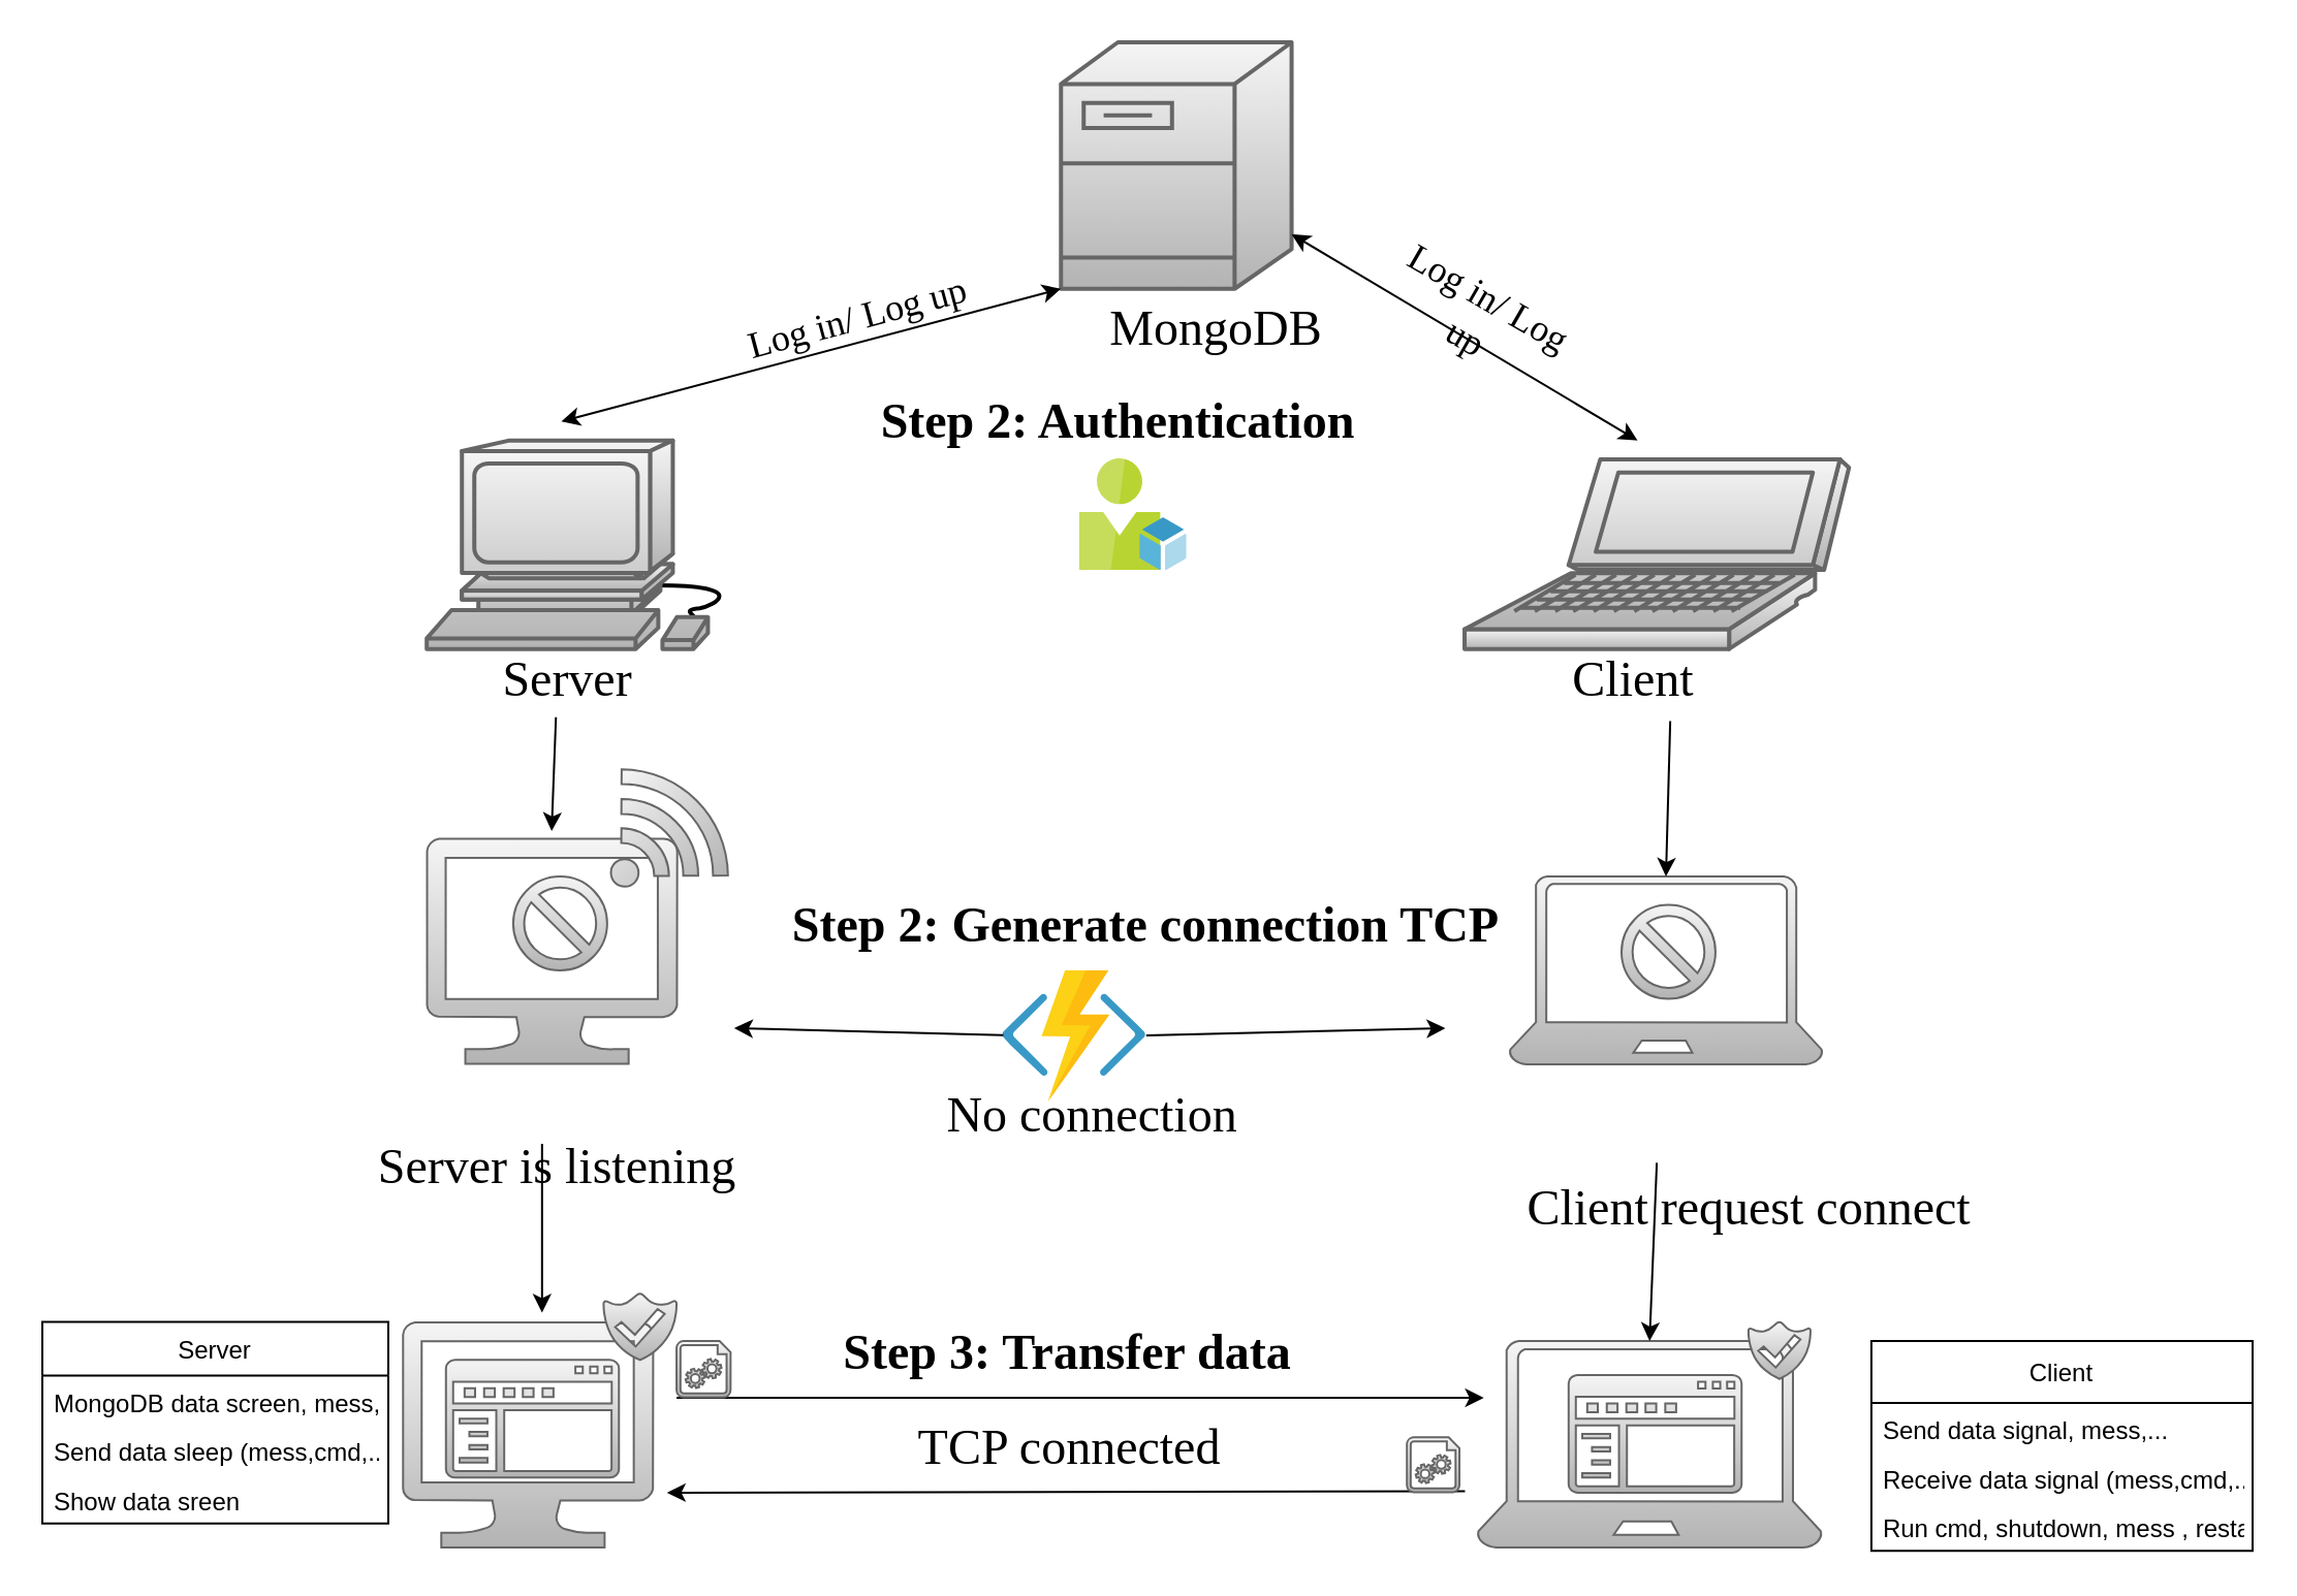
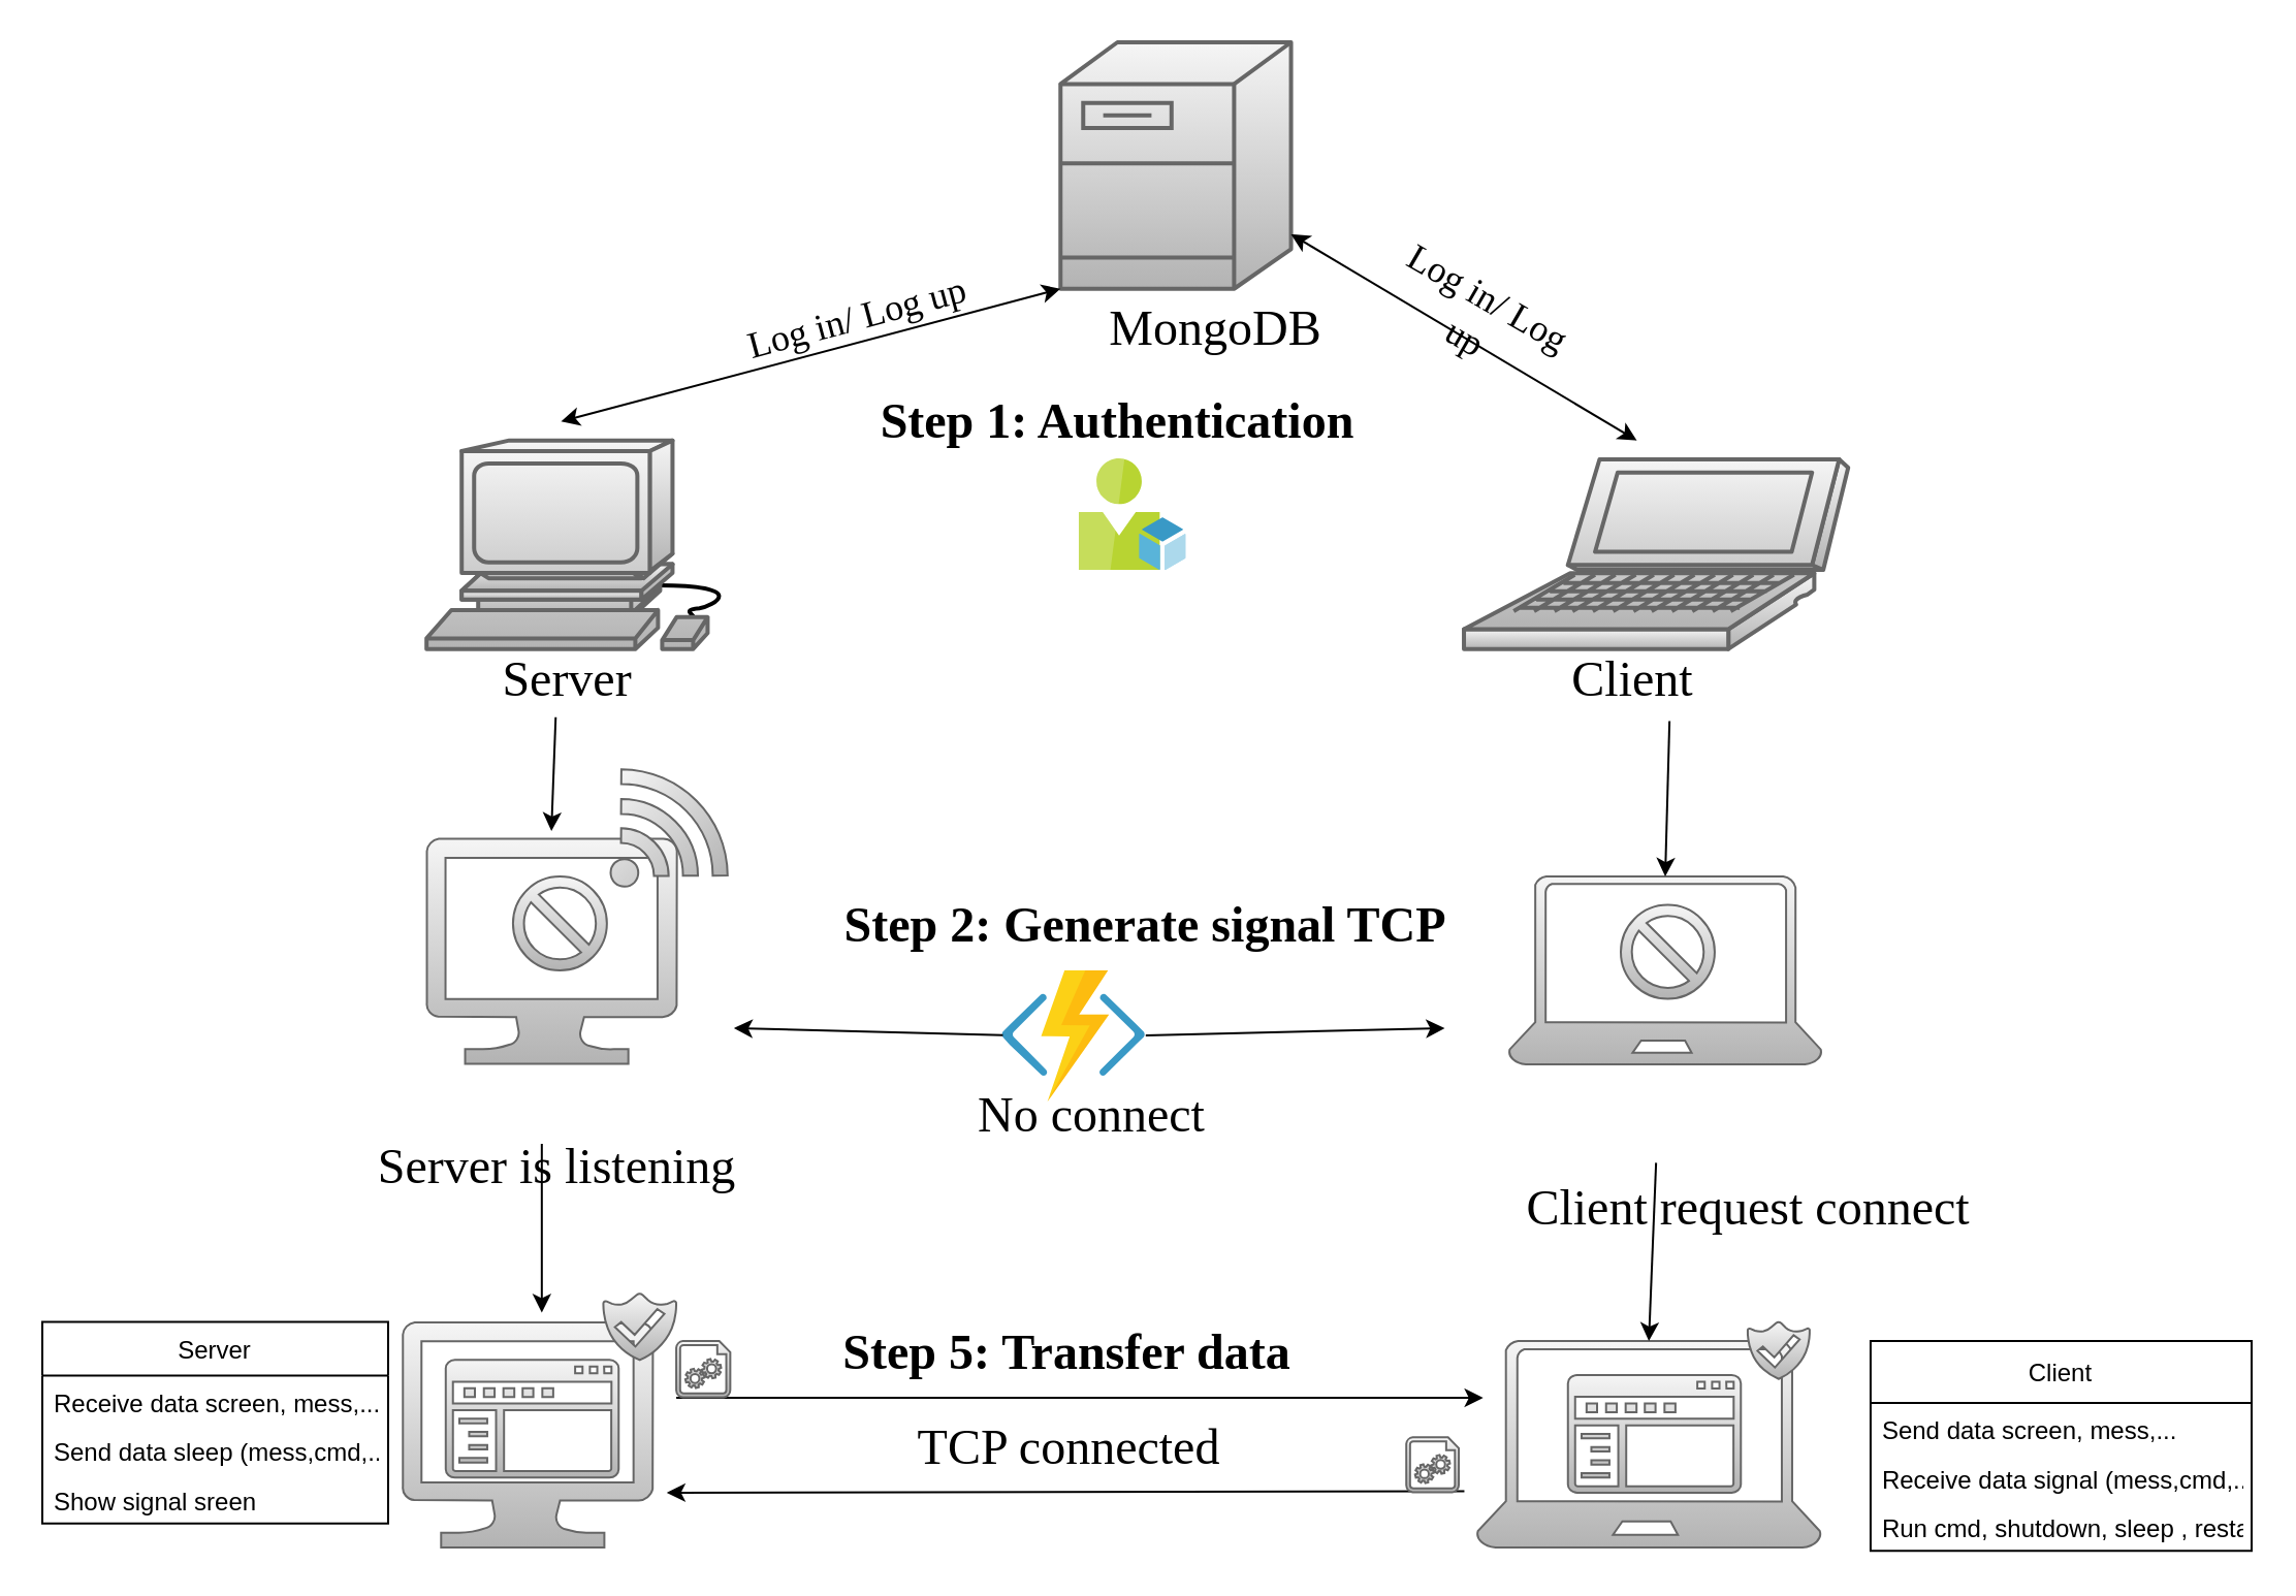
- <mxCell id="13" value="&lt;div align=&quot;center&quot;&gt;&lt;b&gt;&lt;font style=&quot;font-size: 24px&quot; face=&quot;Times New Roman&quot;&gt;Step 2: Authentication&lt;/font&gt;&lt;/b&gt;&lt;/div&gt;" style="text;html=1;strokeColor=none;fillColor=none;align=center;verticalAlign=middle;whiteSpace=wrap;rounded=0;" vertex="1" parent="2"><mxGeometry x="400.087" y="174.465" width="241.913" height="18.365" as="geometry" /></mxCell>
+ <mxCell id="13" value="&lt;div align=&quot;center&quot;&gt;&lt;b&gt;&lt;font style=&quot;font-size: 24px&quot; face=&quot;Times New Roman&quot;&gt;Step 1: Authentication&lt;/font&gt;&lt;/b&gt;&lt;/div&gt;" style="text;html=1;strokeColor=none;fillColor=none;align=center;verticalAlign=middle;whiteSpace=wrap;rounded=0;" vertex="1" parent="2"><mxGeometry x="400.087" y="174.465" width="241.913" height="18.365" as="geometry" /></mxCell>
- <mxCell id="17" value="&lt;b&gt;&lt;font style=&quot;font-size: 24px&quot; face=&quot;Times New Roman&quot;&gt;Step 2: Generate connection TCP&lt;/font&gt;&lt;/b&gt;" style="text;html=1;align=center;verticalAlign=middle;resizable=0;points=[];autosize=1;strokeColor=none;" vertex="1" parent="2"><mxGeometry x="353.565" y="413.208" width="360" height="30" as="geometry" /></mxCell>
+ <mxCell id="17" value="&lt;b&gt;&lt;font style=&quot;font-size: 24px&quot; face=&quot;Times New Roman&quot;&gt;Step 2: Generate signal TCP&lt;/font&gt;&lt;/b&gt;" style="text;html=1;align=center;verticalAlign=middle;resizable=0;points=[];autosize=1;strokeColor=none;" vertex="1" parent="2"><mxGeometry x="353.565" y="413.208" width="360" height="30" as="geometry" /></mxCell>
- <mxCell id="26" value="&lt;font style=&quot;font-size: 24px&quot; face=&quot;Times New Roman&quot;&gt;No connection&lt;/font&gt;" style="text;html=1;align=center;verticalAlign=middle;resizable=0;points=[];autosize=1;strokeColor=none;" vertex="1" parent="2"><mxGeometry x="428" y="505.031" width="160" height="30" as="geometry" /></mxCell>
+ <mxCell id="26" value="&lt;font style=&quot;font-size: 24px&quot; face=&quot;Times New Roman&quot;&gt;No connect&lt;/font&gt;" style="text;html=1;align=center;verticalAlign=middle;resizable=0;points=[];autosize=1;strokeColor=none;" vertex="1" parent="2"><mxGeometry x="428" y="505.031" width="160" height="30" as="geometry" /></mxCell>
- <mxCell id="36" value="&lt;font style=&quot;font-size: 24px&quot; face=&quot;Times New Roman&quot;&gt;&lt;b&gt;&lt;font style=&quot;font-size: 24px&quot;&gt;Step 3: Transfer data&lt;/font&gt;&lt;/b&gt;&lt;/font&gt;" style="text;html=1;align=center;verticalAlign=middle;resizable=0;points=[];autosize=1;strokeColor=none;" vertex="1" parent="2"><mxGeometry x="381.478" y="619.811" width="230" height="30" as="geometry" /></mxCell>
+ <mxCell id="36" value="&lt;font style=&quot;font-size: 24px&quot; face=&quot;Times New Roman&quot;&gt;&lt;b&gt;&lt;font style=&quot;font-size: 24px&quot;&gt;Step 5: Transfer data&lt;/font&gt;&lt;/b&gt;&lt;/font&gt;" style="text;html=1;align=center;verticalAlign=middle;resizable=0;points=[];autosize=1;strokeColor=none;" vertex="1" parent="2"><mxGeometry x="381.478" y="619.811" width="230" height="30" as="geometry" /></mxCell>
- <mxCell id="40" value="MongoDB data screen, mess,..." style="text;strokeColor=none;fillColor=none;align=left;verticalAlign=top;spacingLeft=4;spacingRight=4;overflow=hidden;rotatable=0;points=[[0,0.5],[1,0.5]];portConstraint=eastwest;" vertex="1" parent="39"><mxGeometry y="26" width="167.478" height="23.874" as="geometry" /></mxCell>
+ <mxCell id="40" value="Receive data screen, mess,..." style="text;strokeColor=none;fillColor=none;align=left;verticalAlign=top;spacingLeft=4;spacingRight=4;overflow=hidden;rotatable=0;points=[[0,0.5],[1,0.5]];portConstraint=eastwest;" vertex="1" parent="39"><mxGeometry y="26" width="167.478" height="23.874" as="geometry" /></mxCell>
- <mxCell id="46" value="Send data signal, mess,..." style="text;strokeColor=none;fillColor=none;align=left;verticalAlign=top;spacingLeft=4;spacingRight=4;overflow=hidden;rotatable=0;points=[[0,0.5],[1,0.5]];portConstraint=eastwest;" vertex="1" parent="45"><mxGeometry y="30" width="184.542" height="23.874" as="geometry" /></mxCell>
+ <mxCell id="46" value="Send data screen, mess,..." style="text;strokeColor=none;fillColor=none;align=left;verticalAlign=top;spacingLeft=4;spacingRight=4;overflow=hidden;rotatable=0;points=[[0,0.5],[1,0.5]];portConstraint=eastwest;" vertex="1" parent="45"><mxGeometry y="30" width="184.542" height="23.874" as="geometry" /></mxCell>
- <mxCell id="42" value="Show data sreen" style="text;strokeColor=none;fillColor=none;align=left;verticalAlign=top;spacingLeft=4;spacingRight=4;overflow=hidden;rotatable=0;points=[[0,0.5],[1,0.5]];portConstraint=eastwest;" vertex="1" parent="39"><mxGeometry y="73.748" width="167.478" height="23.874" as="geometry" /></mxCell>
+ <mxCell id="42" value="Show signal sreen" style="text;strokeColor=none;fillColor=none;align=left;verticalAlign=top;spacingLeft=4;spacingRight=4;overflow=hidden;rotatable=0;points=[[0,0.5],[1,0.5]];portConstraint=eastwest;" vertex="1" parent="39"><mxGeometry y="73.748" width="167.478" height="23.874" as="geometry" /></mxCell>
- <mxCell id="48" value="Run cmd, shutdown, mess , restart&#10;" style="text;strokeColor=none;fillColor=none;align=left;verticalAlign=top;spacingLeft=4;spacingRight=4;overflow=hidden;rotatable=0;points=[[0,0.5],[1,0.5]];portConstraint=eastwest;" vertex="1" parent="45"><mxGeometry y="77.748" width="184.542" height="23.874" as="geometry" /></mxCell>
+ <mxCell id="48" value="Run cmd, shutdown, sleep , restart&#10;" style="text;strokeColor=none;fillColor=none;align=left;verticalAlign=top;spacingLeft=4;spacingRight=4;overflow=hidden;rotatable=0;points=[[0,0.5],[1,0.5]];portConstraint=eastwest;" vertex="1" parent="45"><mxGeometry y="77.748" width="184.542" height="23.874" as="geometry" /></mxCell>
